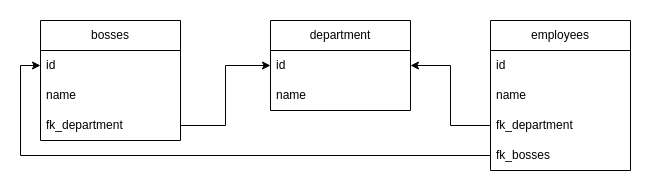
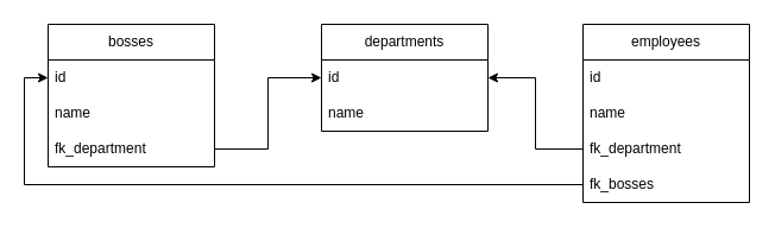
- <mxCell id="11" value="department" style="swimlane;fontStyle=0;childLayout=stackLayout;horizontal=1;startSize=30;horizontalStack=0;resizeParent=1;resizeParentMax=0;resizeLast=0;collapsible=1;marginBottom=0;whiteSpace=wrap;html=1;" vertex="1" parent="1"><mxGeometry x="270" y="20" width="140" height="90" as="geometry" /></mxCell>
+ <mxCell id="11" value="departments" style="swimlane;fontStyle=0;childLayout=stackLayout;horizontal=1;startSize=30;horizontalStack=0;resizeParent=1;resizeParentMax=0;resizeLast=0;collapsible=1;marginBottom=0;whiteSpace=wrap;html=1;" vertex="1" parent="1"><mxGeometry x="270" y="20" width="140" height="90" as="geometry" /></mxCell>
